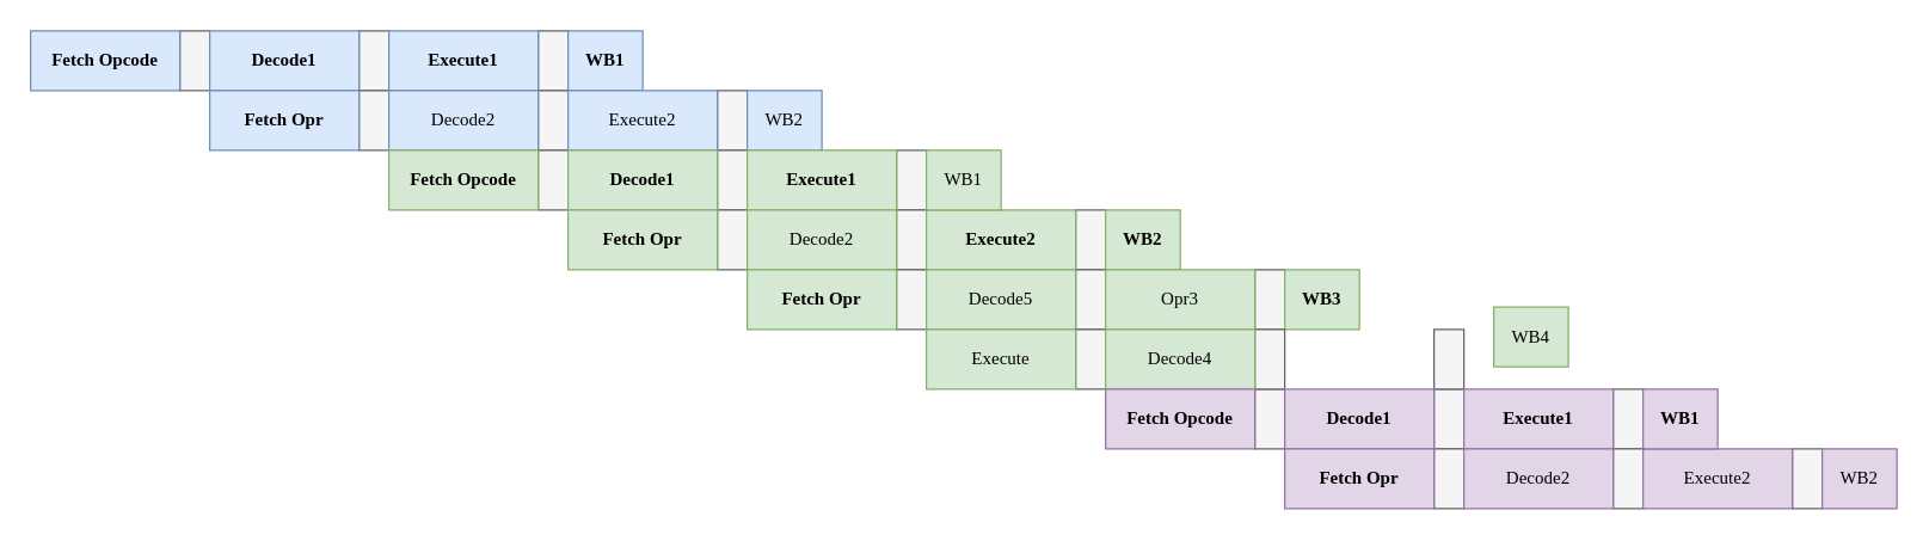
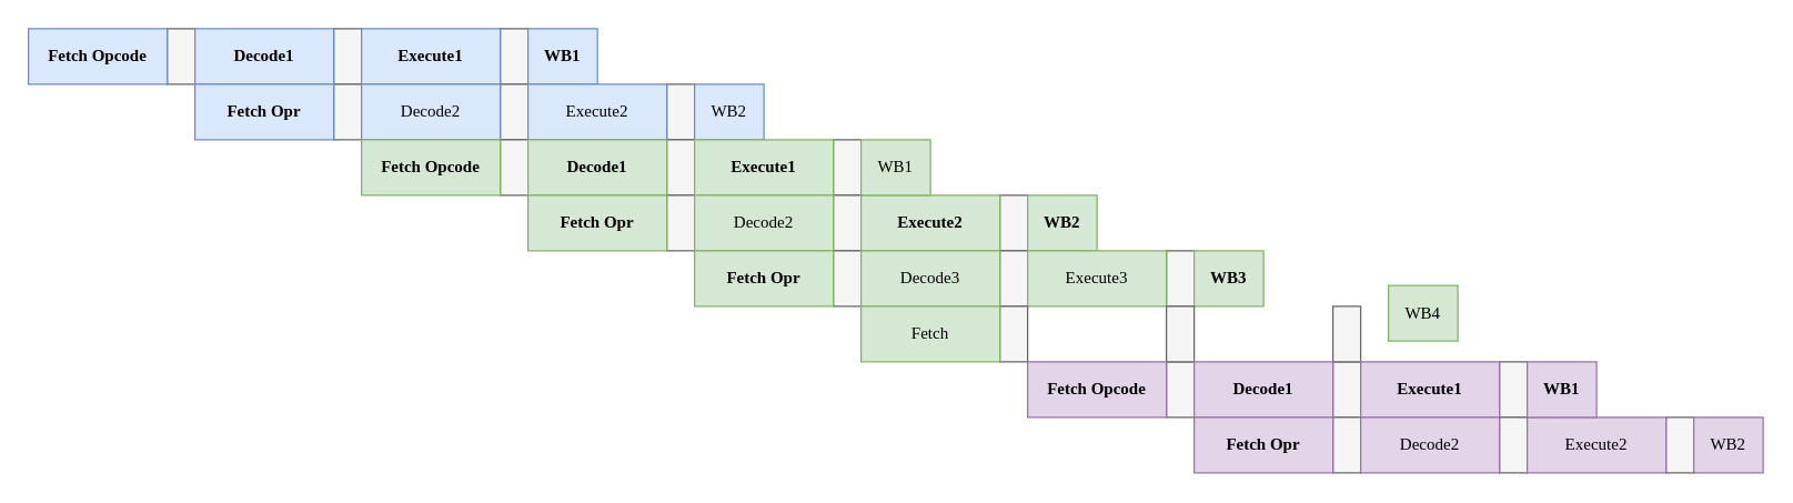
- <mxCell id="41" value="&lt;font face=&quot;Verdana&quot; style=&quot;font-weight: normal&quot;&gt;Decode5&lt;/font&gt;" style="rounded=0;whiteSpace=wrap;html=1;fillColor=#d5e8d4;strokeColor=#82b366;fontStyle=1" vertex="1" parent="1"><mxGeometry x="620" y="180" width="100" height="40" as="geometry" /></mxCell>
+ <mxCell id="41" value="&lt;font face=&quot;Verdana&quot; style=&quot;font-weight: normal&quot;&gt;Decode3&lt;/font&gt;" style="rounded=0;whiteSpace=wrap;html=1;fillColor=#d5e8d4;strokeColor=#82b366;fontStyle=1" vertex="1" parent="1"><mxGeometry x="620" y="180" width="100" height="40" as="geometry" /></mxCell>
- <mxCell id="42" value="&lt;font face=&quot;Verdana&quot;&gt;Opr3&lt;/font&gt;" style="rounded=0;whiteSpace=wrap;html=1;fillColor=#d5e8d4;strokeColor=#82b366;fontStyle=0" vertex="1" parent="1"><mxGeometry x="740" y="180" width="100" height="40" as="geometry" /></mxCell>
+ <mxCell id="42" value="&lt;font face=&quot;Verdana&quot;&gt;Execute3&lt;/font&gt;" style="rounded=0;whiteSpace=wrap;html=1;fillColor=#d5e8d4;strokeColor=#82b366;fontStyle=0" vertex="1" parent="1"><mxGeometry x="740" y="180" width="100" height="40" as="geometry" /></mxCell>
- <mxCell id="47" value="&lt;font face=&quot;Verdana&quot; style=&quot;font-weight: normal&quot;&gt;Execute&lt;/font&gt;" style="rounded=0;whiteSpace=wrap;html=1;fillColor=#d5e8d4;strokeColor=#82b366;fontStyle=1" vertex="1" parent="1"><mxGeometry x="620" y="220" width="100" height="40" as="geometry" /></mxCell>
+ <mxCell id="47" value="&lt;font face=&quot;Verdana&quot; style=&quot;font-weight: normal&quot;&gt;Fetch&lt;/font&gt;" style="rounded=0;whiteSpace=wrap;html=1;fillColor=#d5e8d4;strokeColor=#82b366;fontStyle=1" vertex="1" parent="1"><mxGeometry x="620" y="220" width="100" height="40" as="geometry" /></mxCell>
- <mxCell id="48" value="&lt;font face=&quot;Verdana&quot; style=&quot;font-weight: normal&quot;&gt;Decode4&lt;/font&gt;" style="rounded=0;whiteSpace=wrap;html=1;fillColor=#d5e8d4;strokeColor=#82b366;fontStyle=1" vertex="1" parent="1"><mxGeometry x="740" y="220" width="100" height="40" as="geometry" /></mxCell>
